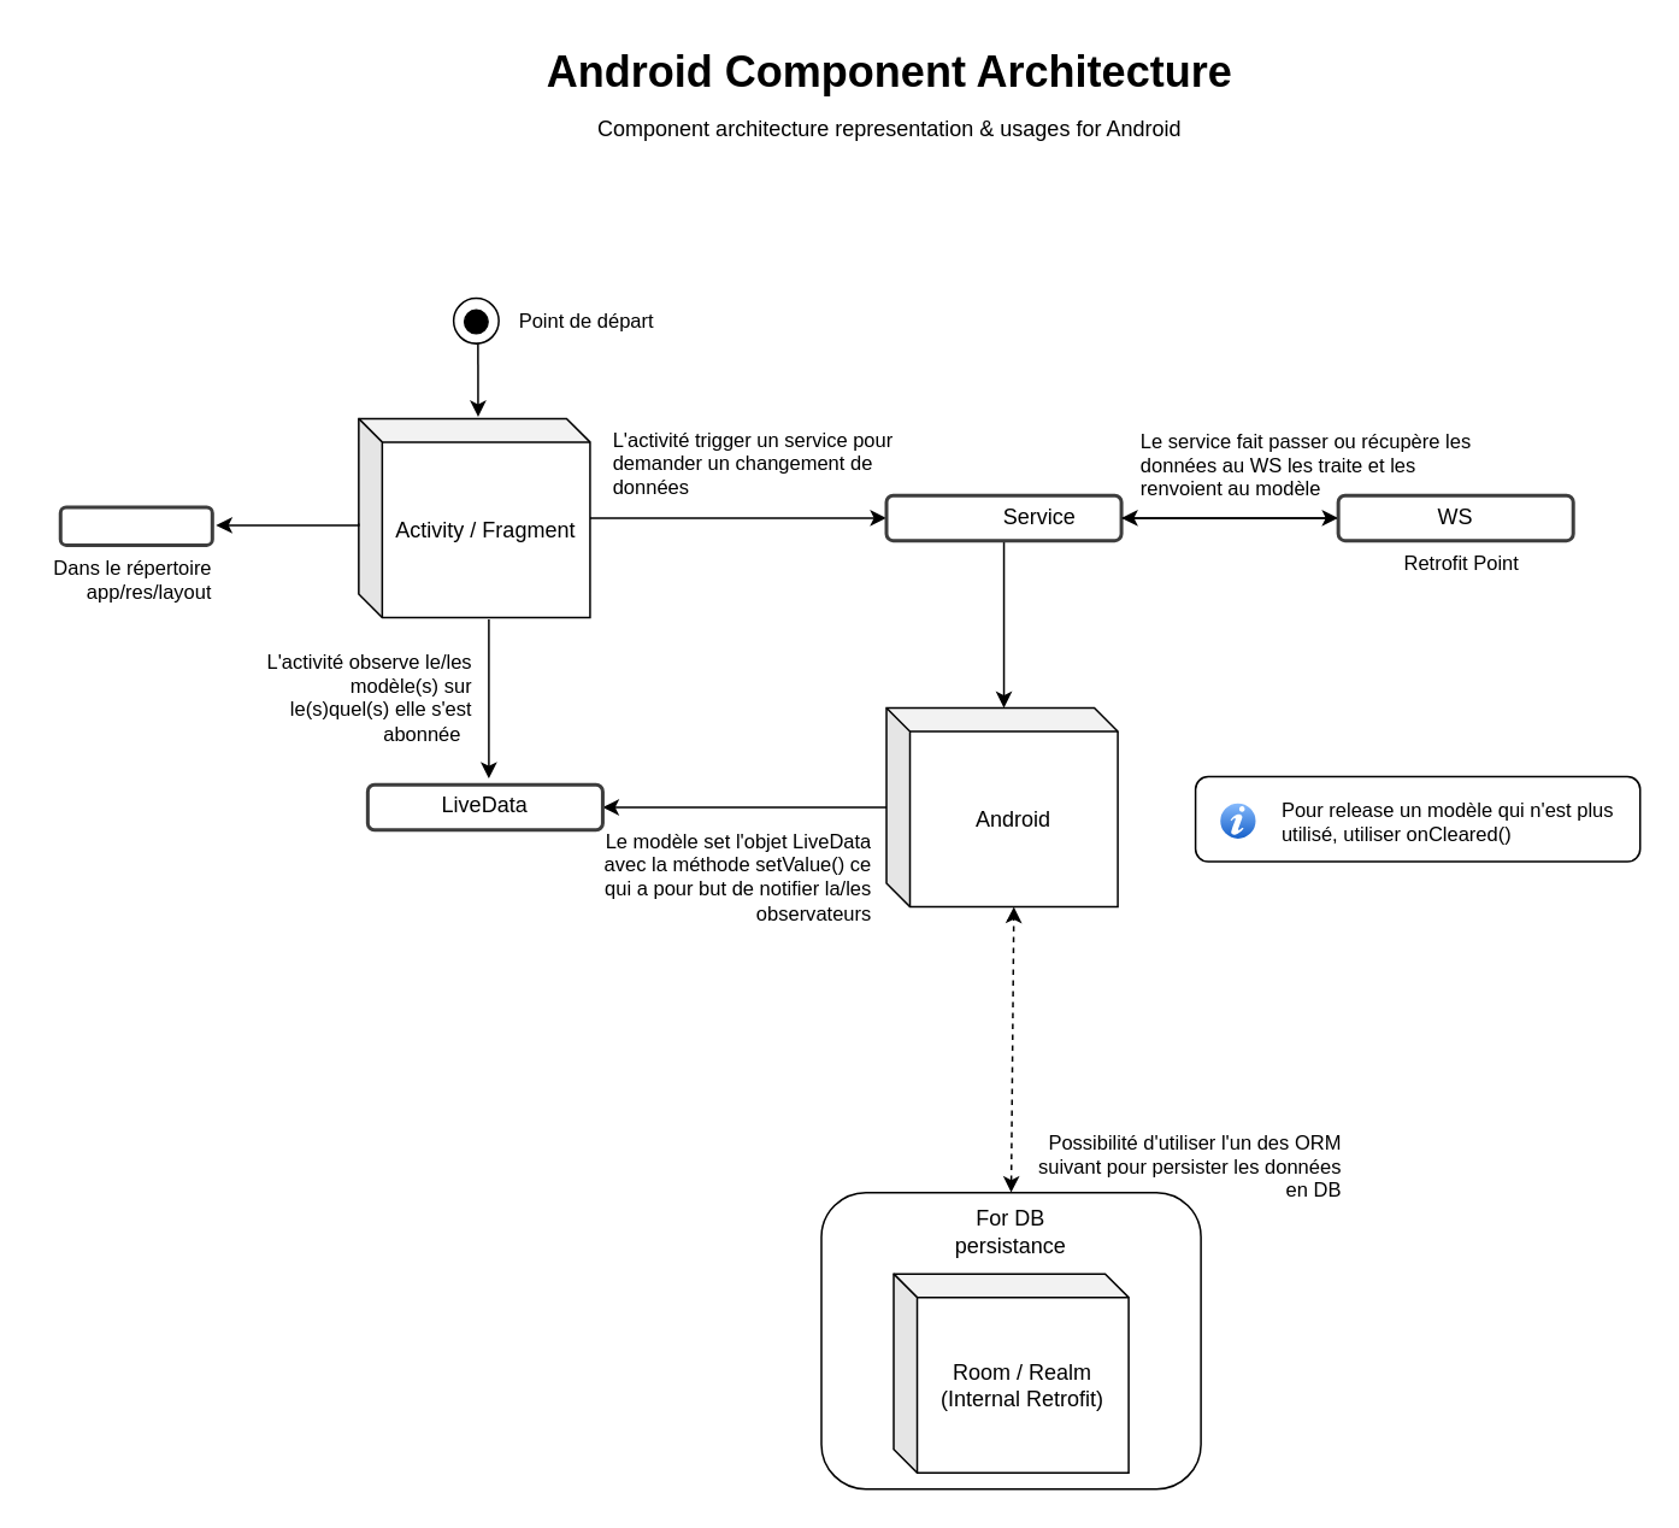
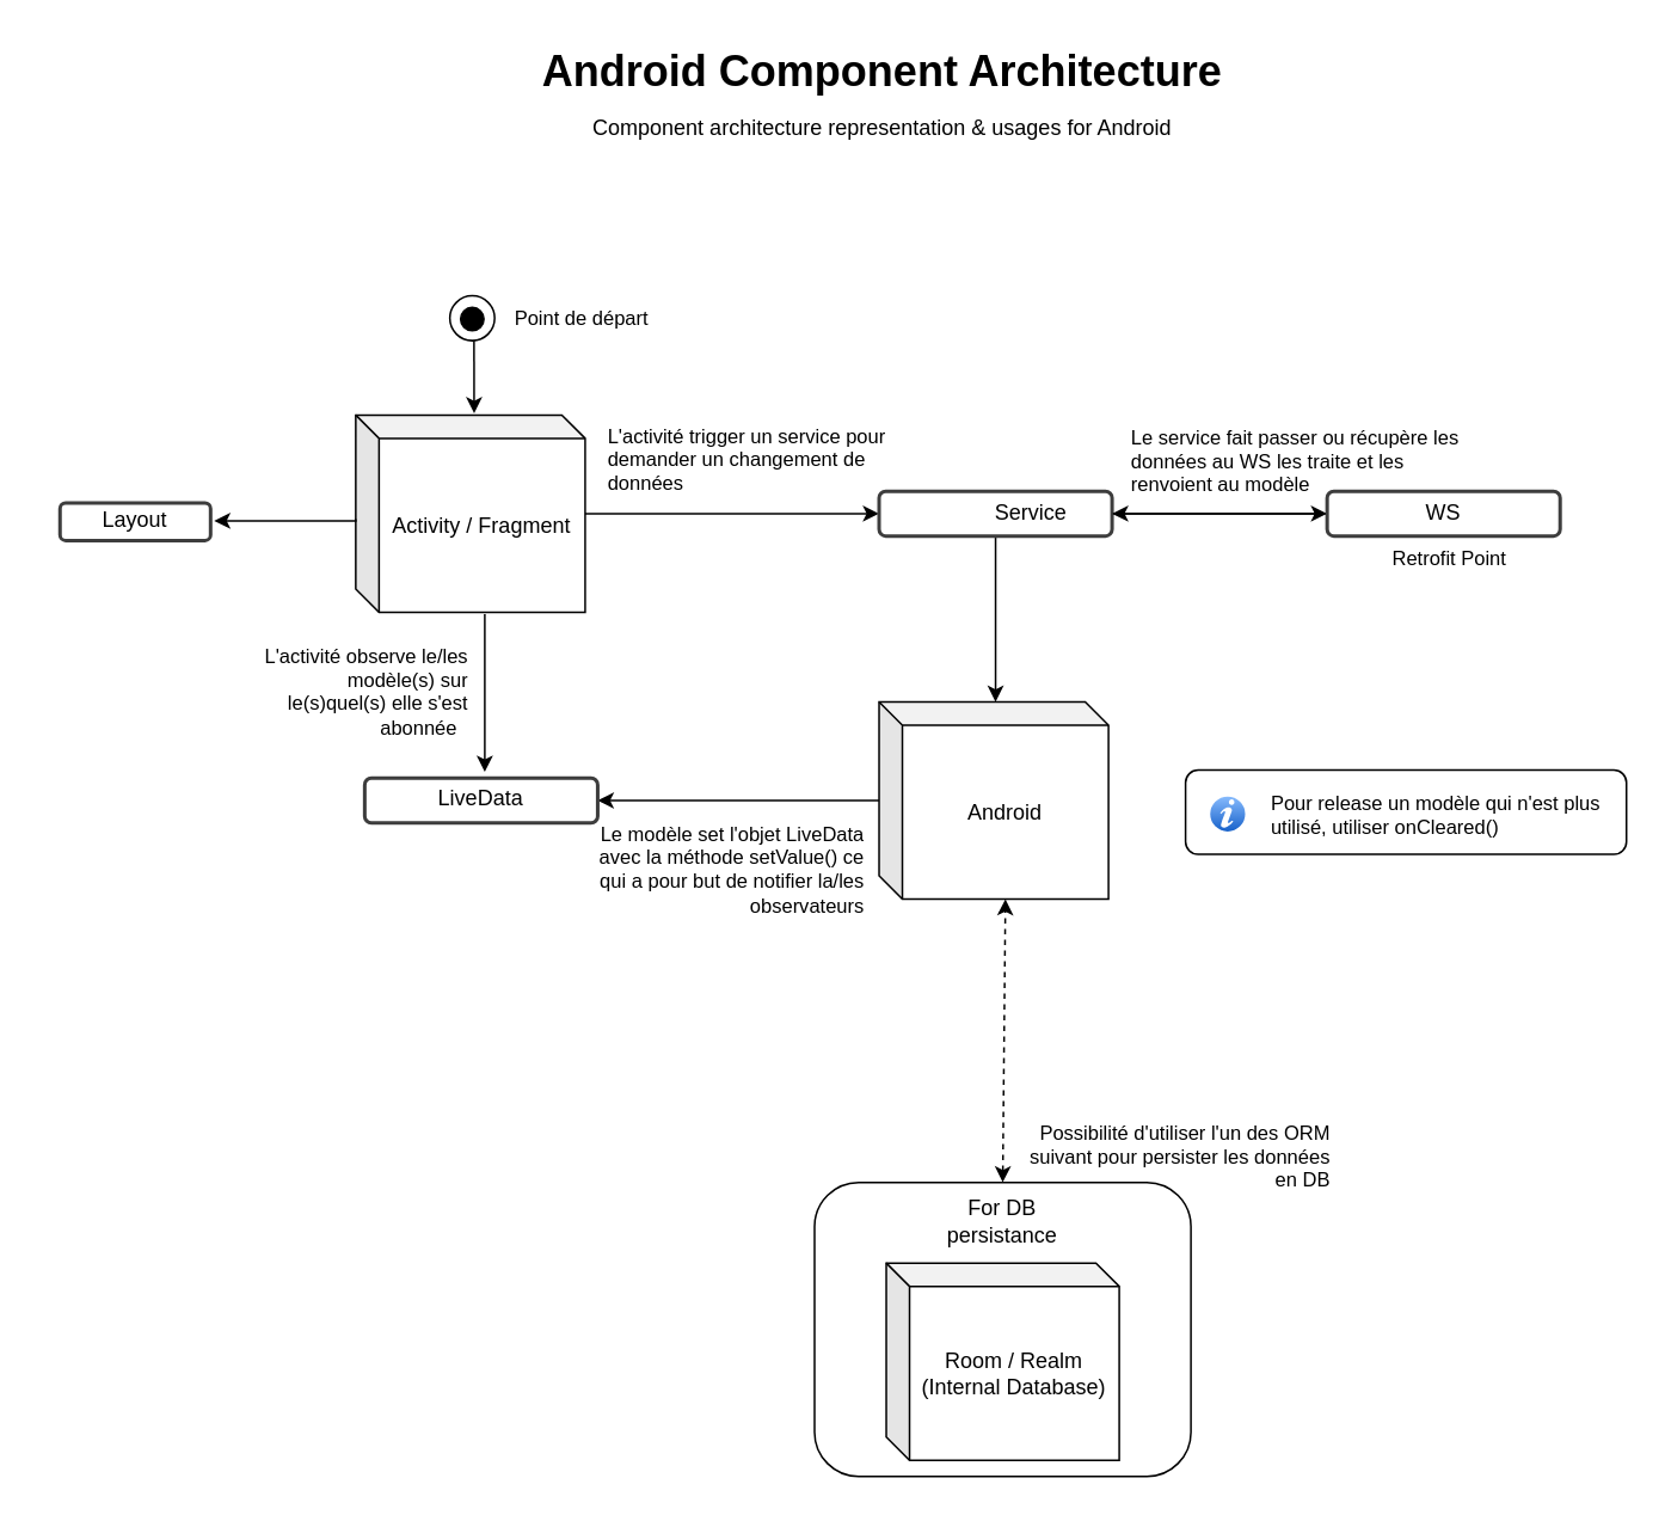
+ <mxCell id="32" value="Layout" style="text;html=1;strokeColor=none;fillColor=none;align=center;verticalAlign=middle;whiteSpace=wrap;rounded=0;" vertex="1" parent="1"><mxGeometry x="58" y="282" width="34" height="16" as="geometry" /></mxCell>
- <mxCell id="33" value="&lt;p style=&quot;font-size: 11px&quot;&gt;&lt;span style=&quot;font-weight: normal ; font-size: 11px&quot;&gt;&lt;font style=&quot;line-height: 0% ; font-size: 11px&quot;&gt;Dans le répertoire app/res/layout&lt;/font&gt;&lt;/span&gt;&lt;/p&gt;" style="text;html=1;strokeColor=none;fillColor=none;spacing=5;spacingTop=-20;whiteSpace=wrap;overflow=hidden;rounded=0;align=right;fontSize=11;" vertex="1" parent="1"><mxGeometry x="20" y="307" width="102" height="28" as="geometry" /></mxCell>
- <mxCell id="14" value="Room / Realm&lt;br&gt;(Internal Retrofit)" style="shape=cube;whiteSpace=wrap;html=1;boundedLbl=1;backgroundOutline=1;darkOpacity=0.05;darkOpacity2=0.1;size=13;" parent="1" vertex="1"><mxGeometry x="494" y="704" width="130" height="110" as="geometry" /></mxCell>
+ <mxCell id="14" value="Room / Realm&lt;br&gt;(Internal Database)" style="shape=cube;whiteSpace=wrap;html=1;boundedLbl=1;backgroundOutline=1;darkOpacity=0.05;darkOpacity2=0.1;size=13;" parent="1" vertex="1"><mxGeometry x="494" y="704" width="130" height="110" as="geometry" /></mxCell>
